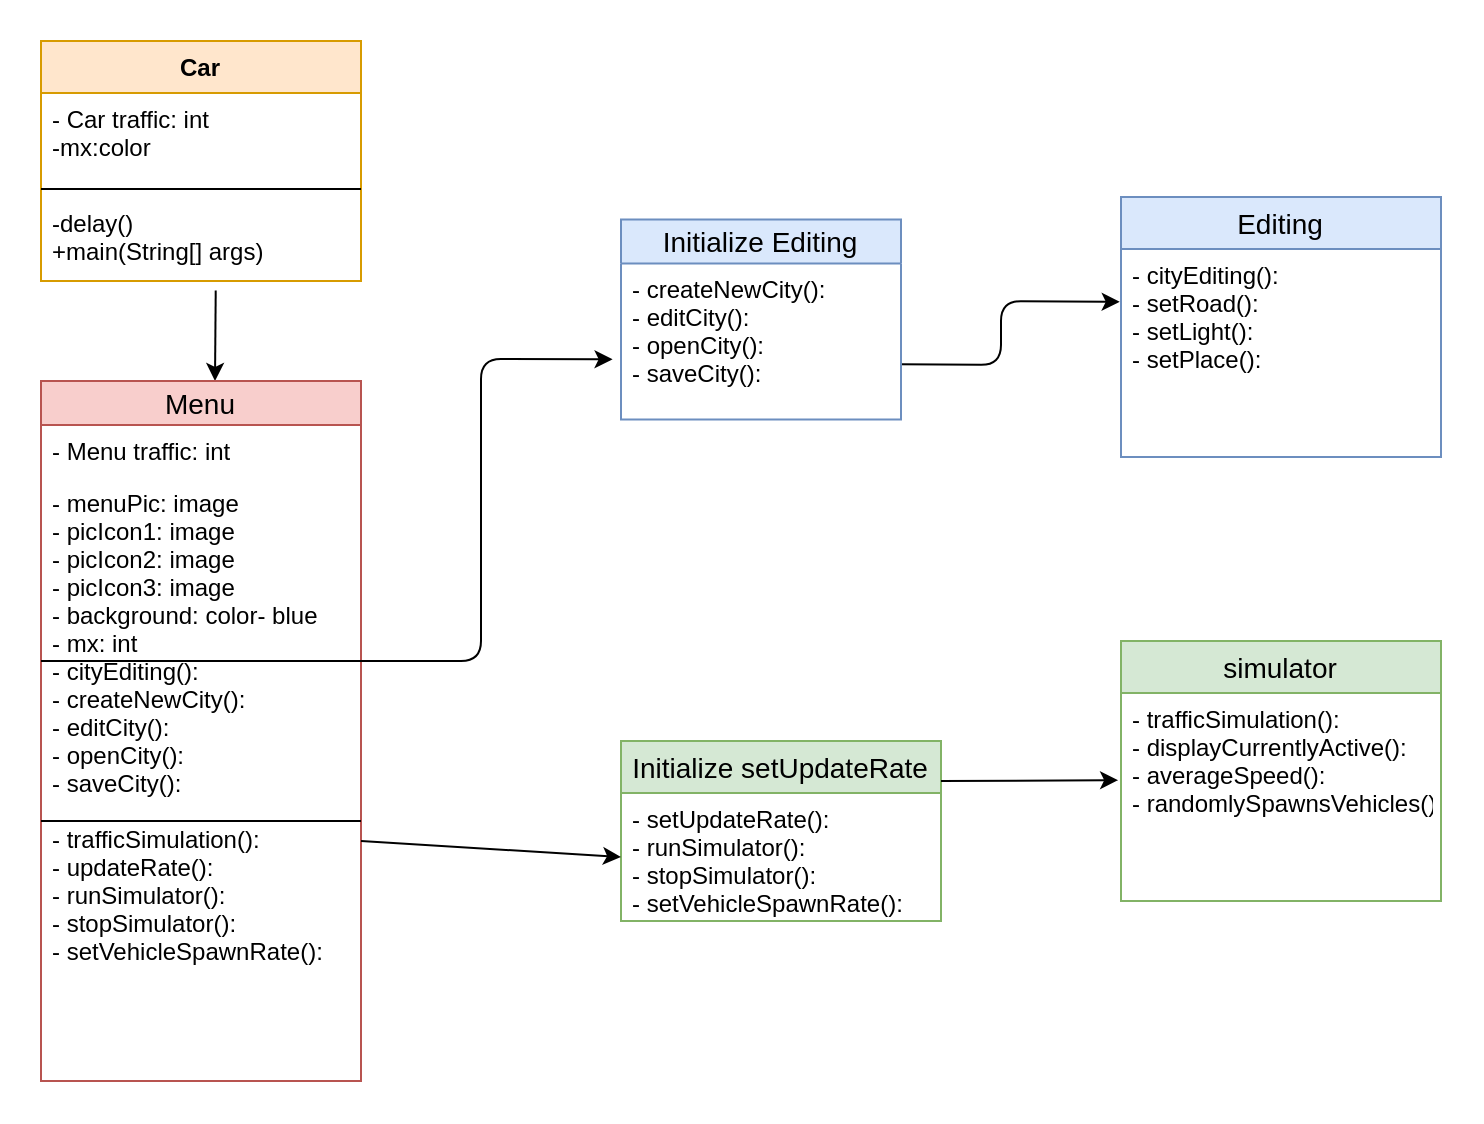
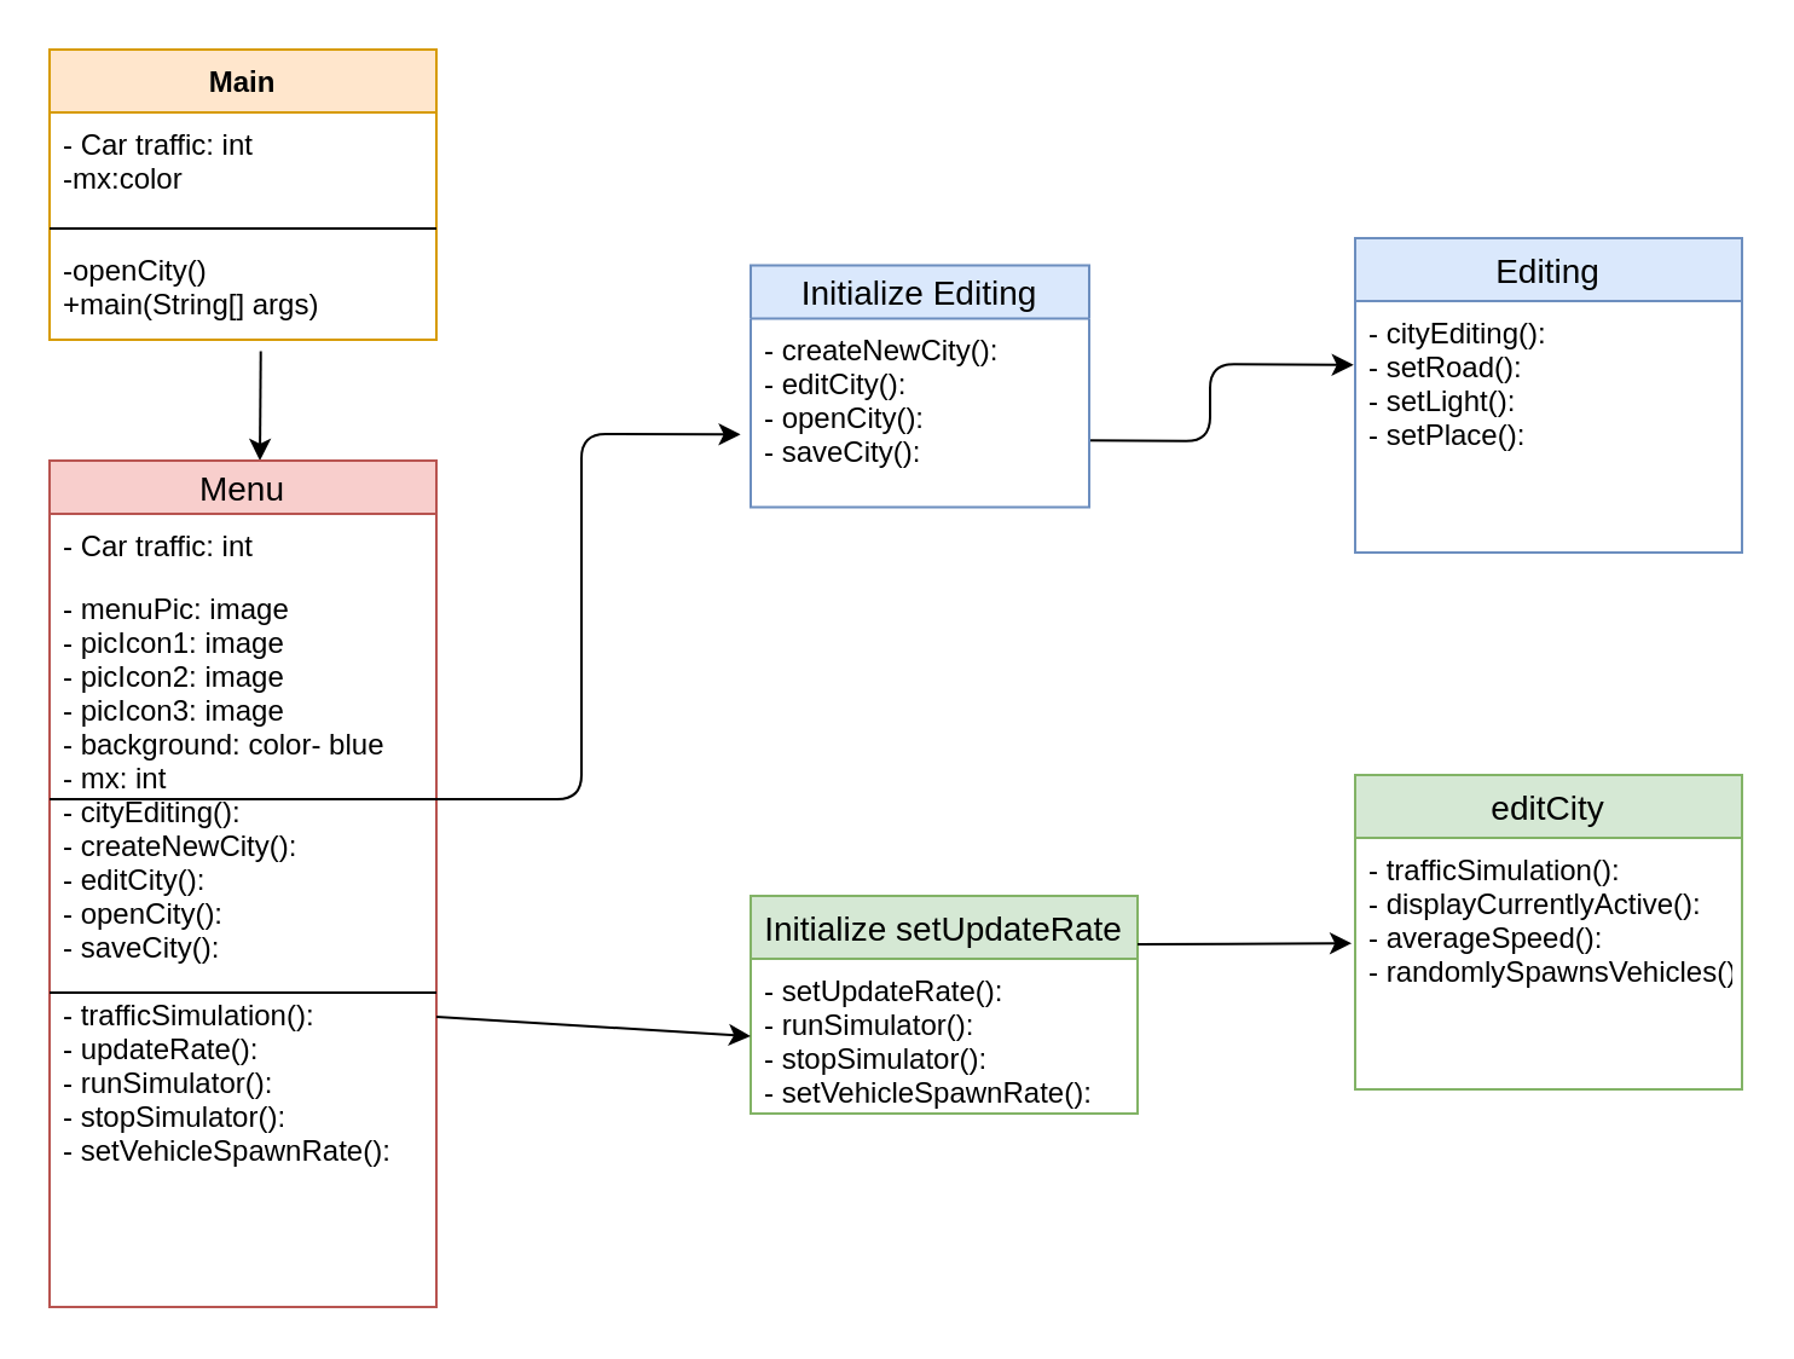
- <mxCell id="2" value="Car" style="swimlane;fontStyle=1;align=center;verticalAlign=top;childLayout=stackLayout;horizontal=1;startSize=26;horizontalStack=0;resizeParent=1;resizeParentMax=0;resizeLast=0;collapsible=1;marginBottom=0;fillColor=#ffe6cc;strokeColor=#d79b00;" vertex="1" parent="1"><mxGeometry x="20" y="20" width="160" height="120" as="geometry" /></mxCell>
+ <mxCell id="2" value="Main" style="swimlane;fontStyle=1;align=center;verticalAlign=top;childLayout=stackLayout;horizontal=1;startSize=26;horizontalStack=0;resizeParent=1;resizeParentMax=0;resizeLast=0;collapsible=1;marginBottom=0;fillColor=#ffe6cc;strokeColor=#d79b00;" vertex="1" parent="1"><mxGeometry x="20" y="20" width="160" height="120" as="geometry" /></mxCell>
- <mxCell id="5" value="-delay()&#10;+main(String[] args)&#10;" style="text;strokeColor=none;fillColor=none;align=left;verticalAlign=top;spacingLeft=4;spacingRight=4;overflow=hidden;rotatable=0;points=[[0,0.5],[1,0.5]];portConstraint=eastwest;" vertex="1" parent="2"><mxGeometry y="78" width="160" height="42" as="geometry" /></mxCell>
+ <mxCell id="5" value="-openCity()&#10;+main(String[] args)&#10;" style="text;strokeColor=none;fillColor=none;align=left;verticalAlign=top;spacingLeft=4;spacingRight=4;overflow=hidden;rotatable=0;points=[[0,0.5],[1,0.5]];portConstraint=eastwest;" vertex="1" parent="2"><mxGeometry y="78" width="160" height="42" as="geometry" /></mxCell>
- <mxCell id="8" value="- Menu traffic: int&#10;" style="text;strokeColor=none;fillColor=none;spacingLeft=4;spacingRight=4;overflow=hidden;rotatable=0;points=[[0,0.5],[1,0.5]];portConstraint=eastwest;fontSize=12;" vertex="1" parent="7"><mxGeometry y="22" width="160" height="26" as="geometry" /></mxCell>
+ <mxCell id="8" value="- Car traffic: int&#10;" style="text;strokeColor=none;fillColor=none;spacingLeft=4;spacingRight=4;overflow=hidden;rotatable=0;points=[[0,0.5],[1,0.5]];portConstraint=eastwest;fontSize=12;" vertex="1" parent="7"><mxGeometry y="22" width="160" height="26" as="geometry" /></mxCell>
- <mxCell id="16" value="simulator" style="swimlane;fontStyle=0;childLayout=stackLayout;horizontal=1;startSize=26;fillColor=#d5e8d4;horizontalStack=0;resizeParent=1;resizeParentMax=0;resizeLast=0;collapsible=1;marginBottom=0;swimlaneFillColor=#ffffff;align=center;fontSize=14;strokeColor=#82b366;" vertex="1" parent="1"><mxGeometry x="560" y="320" width="160" height="130" as="geometry" /></mxCell>
+ <mxCell id="16" value="editCity" style="swimlane;fontStyle=0;childLayout=stackLayout;horizontal=1;startSize=26;fillColor=#d5e8d4;horizontalStack=0;resizeParent=1;resizeParentMax=0;resizeLast=0;collapsible=1;marginBottom=0;swimlaneFillColor=#ffffff;align=center;fontSize=14;strokeColor=#82b366;" vertex="1" parent="1"><mxGeometry x="560" y="320" width="160" height="130" as="geometry" /></mxCell>
